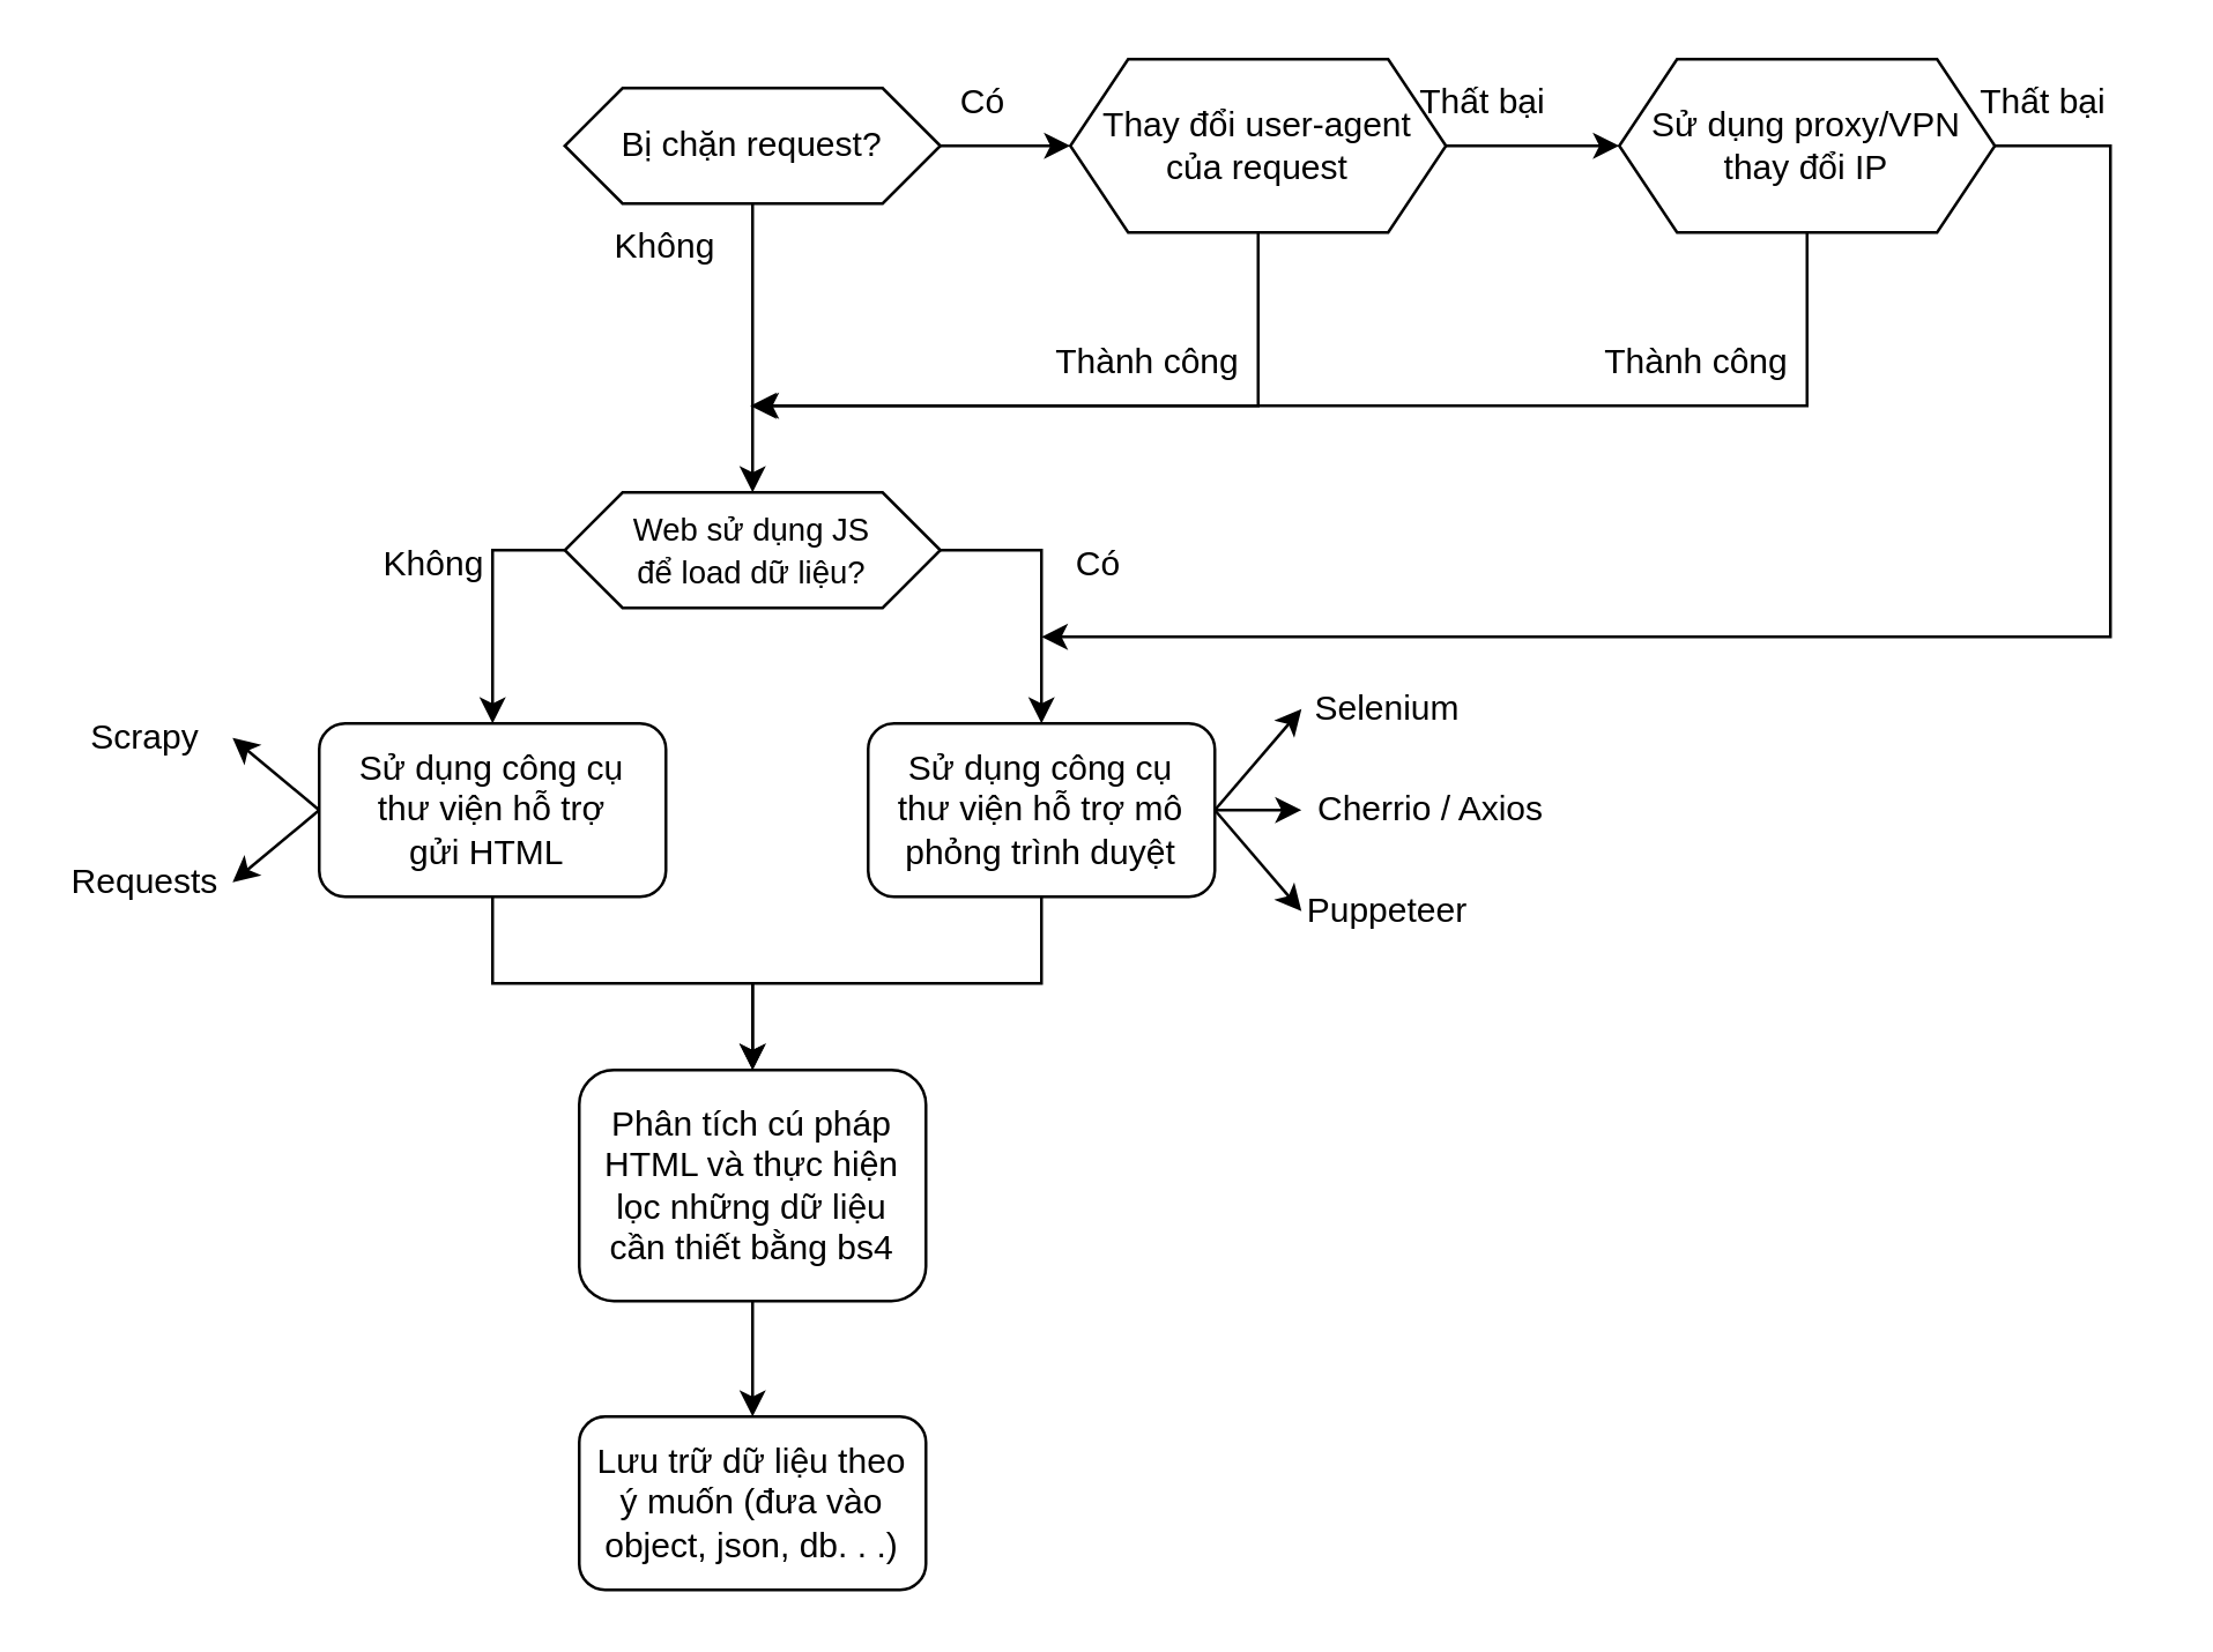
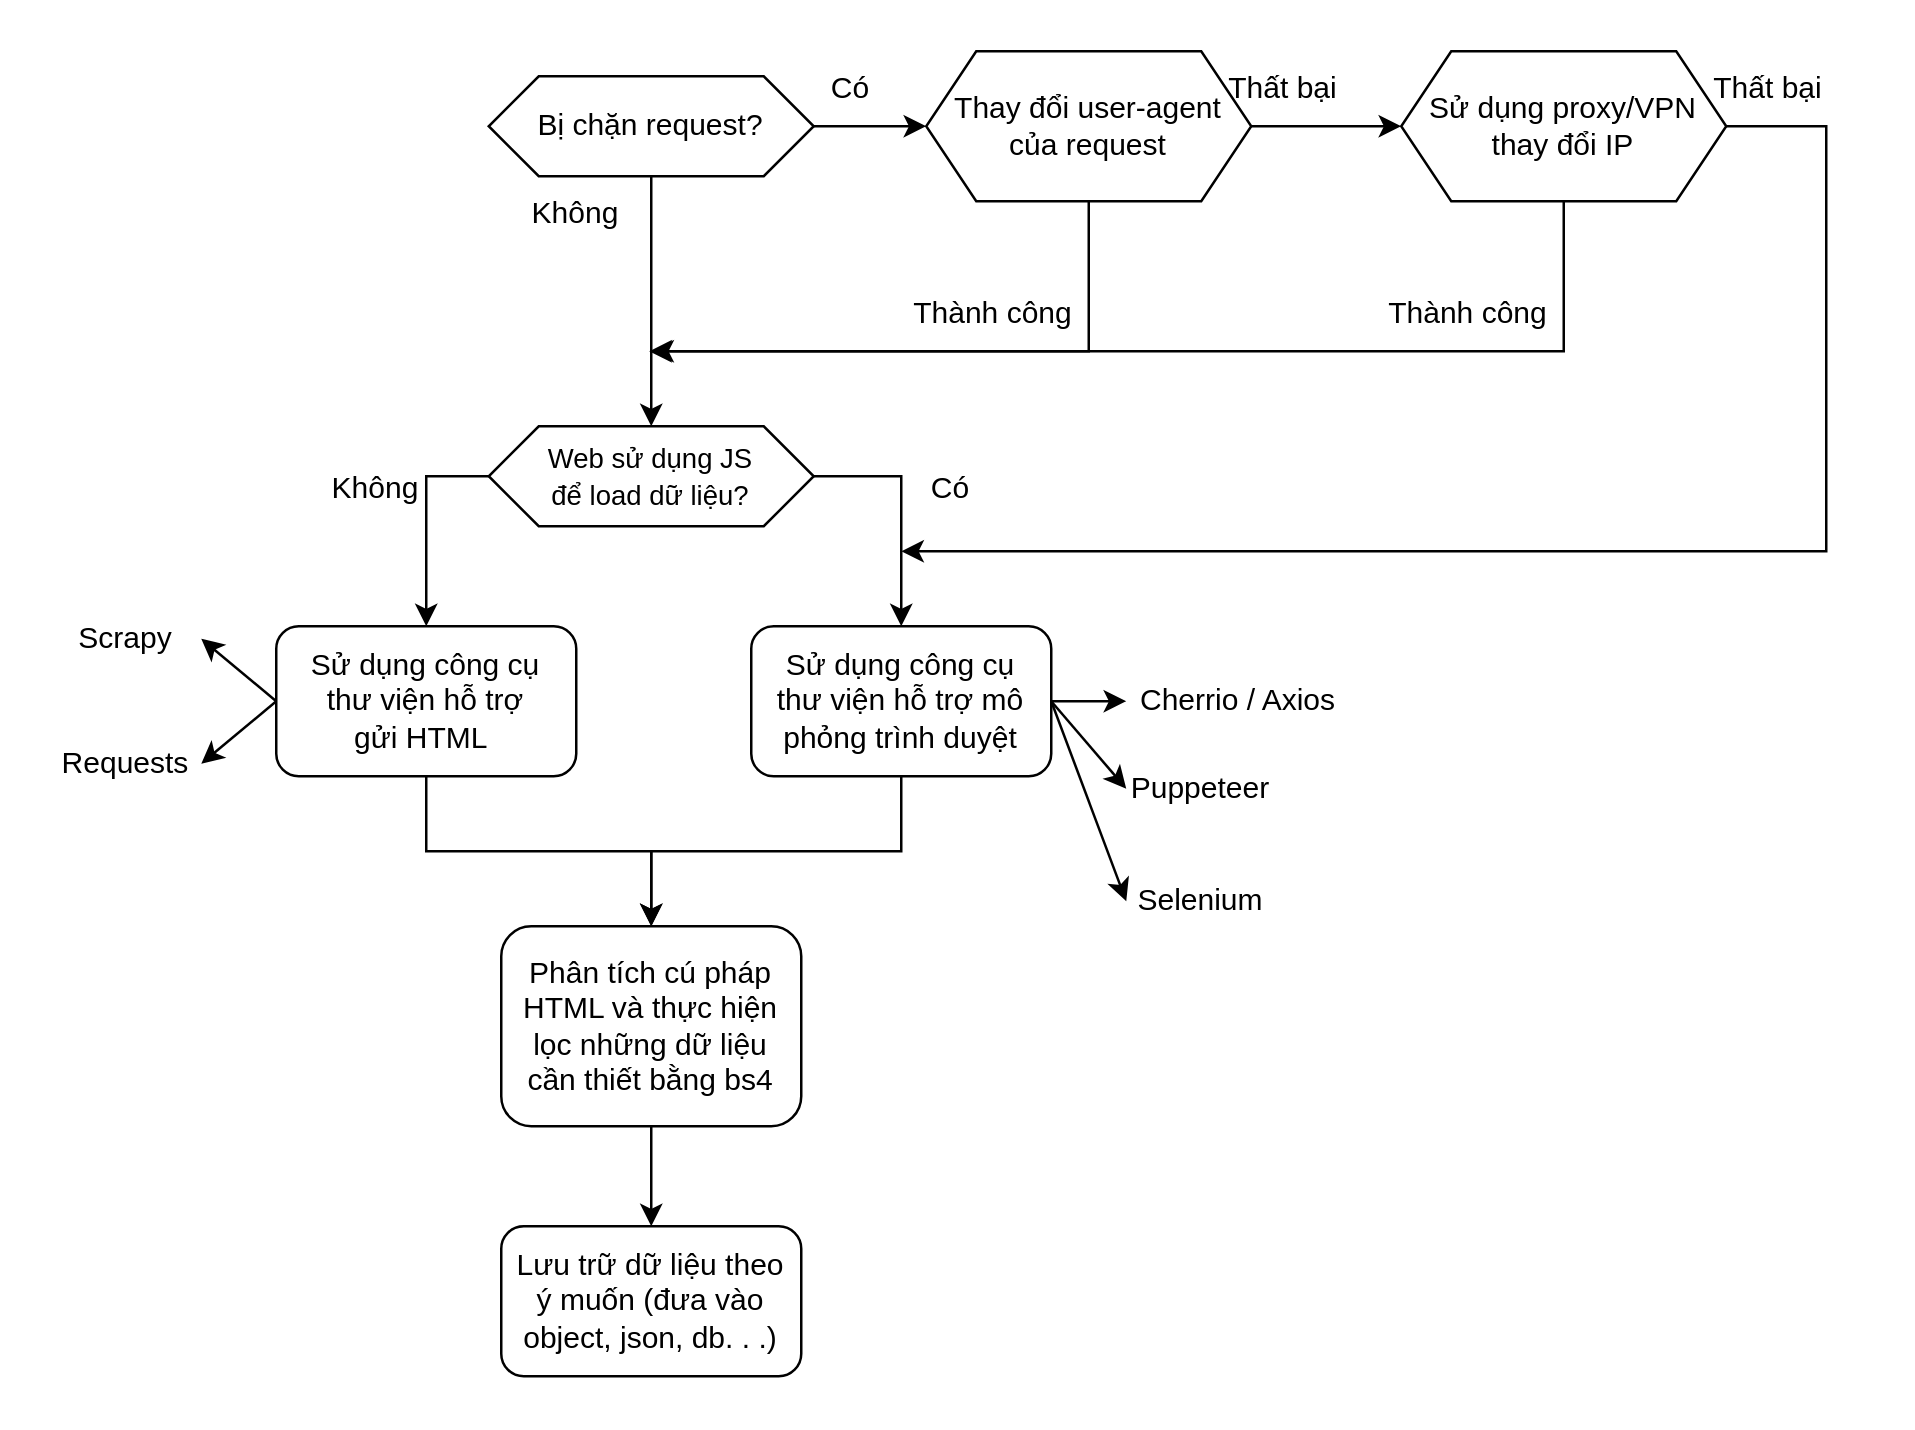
- <mxCell id="22" value="Selenium" style="text;html=1;strokeColor=none;fillColor=none;align=center;verticalAlign=middle;whiteSpace=wrap;rounded=0;" vertex="1" parent="1"><mxGeometry x="450" y="230" width="60" height="30" as="geometry" /></mxCell>
+ <mxCell id="22" value="Selenium" style="text;html=1;strokeColor=none;fillColor=none;align=center;verticalAlign=middle;whiteSpace=wrap;rounded=0;" vertex="1" parent="1"><mxGeometry x="450" y="345" width="60" height="30" as="geometry" /></mxCell>
